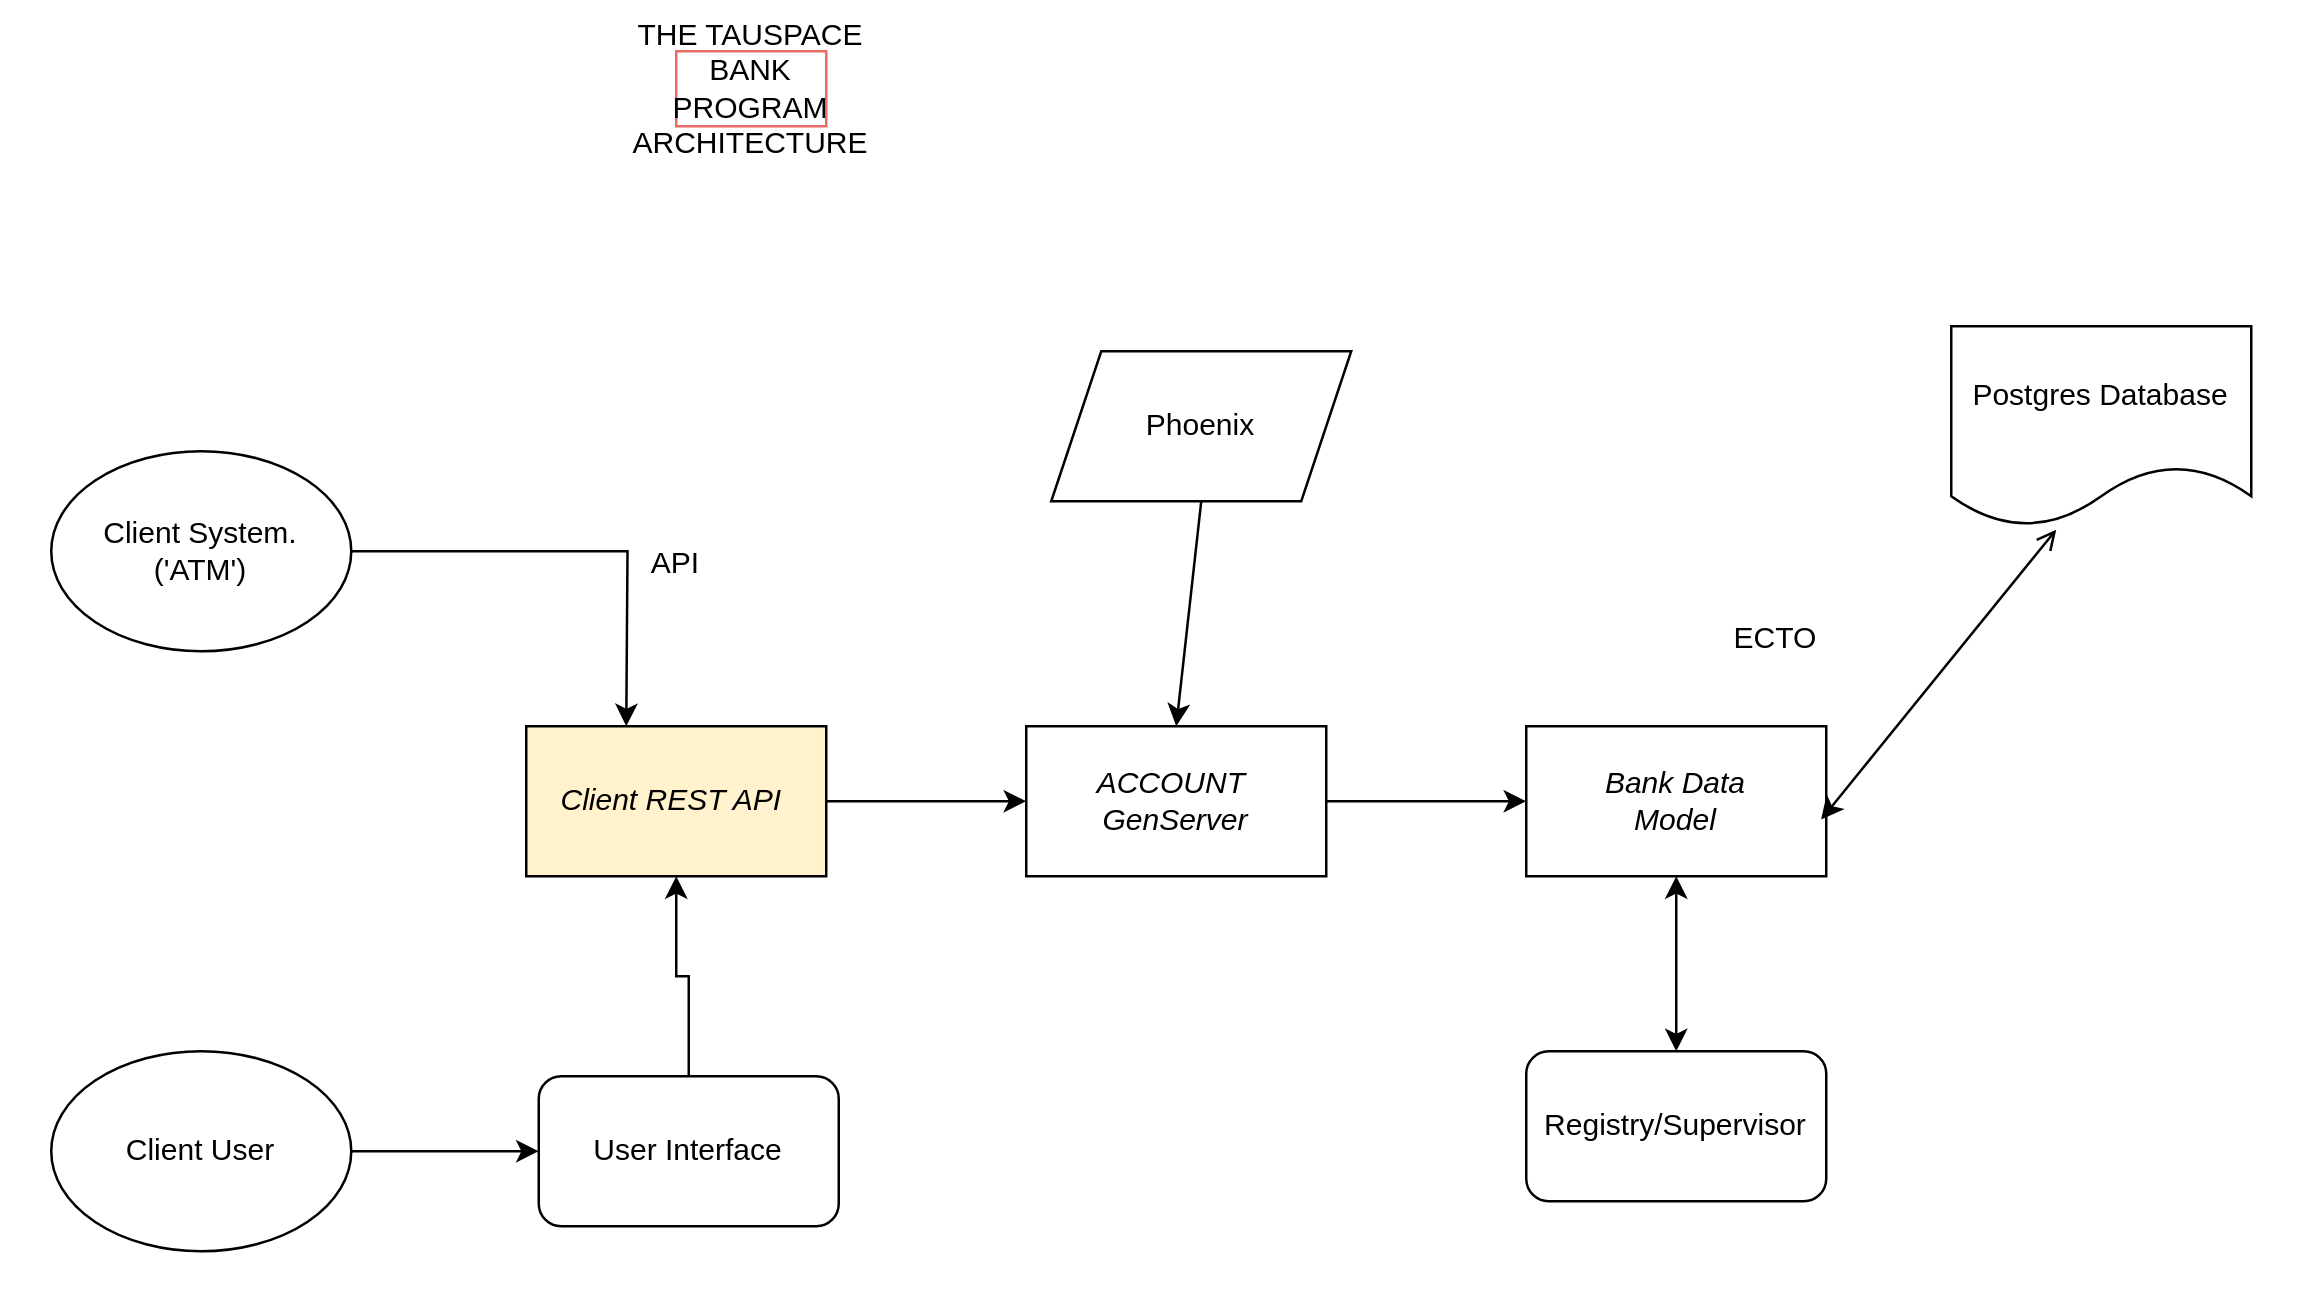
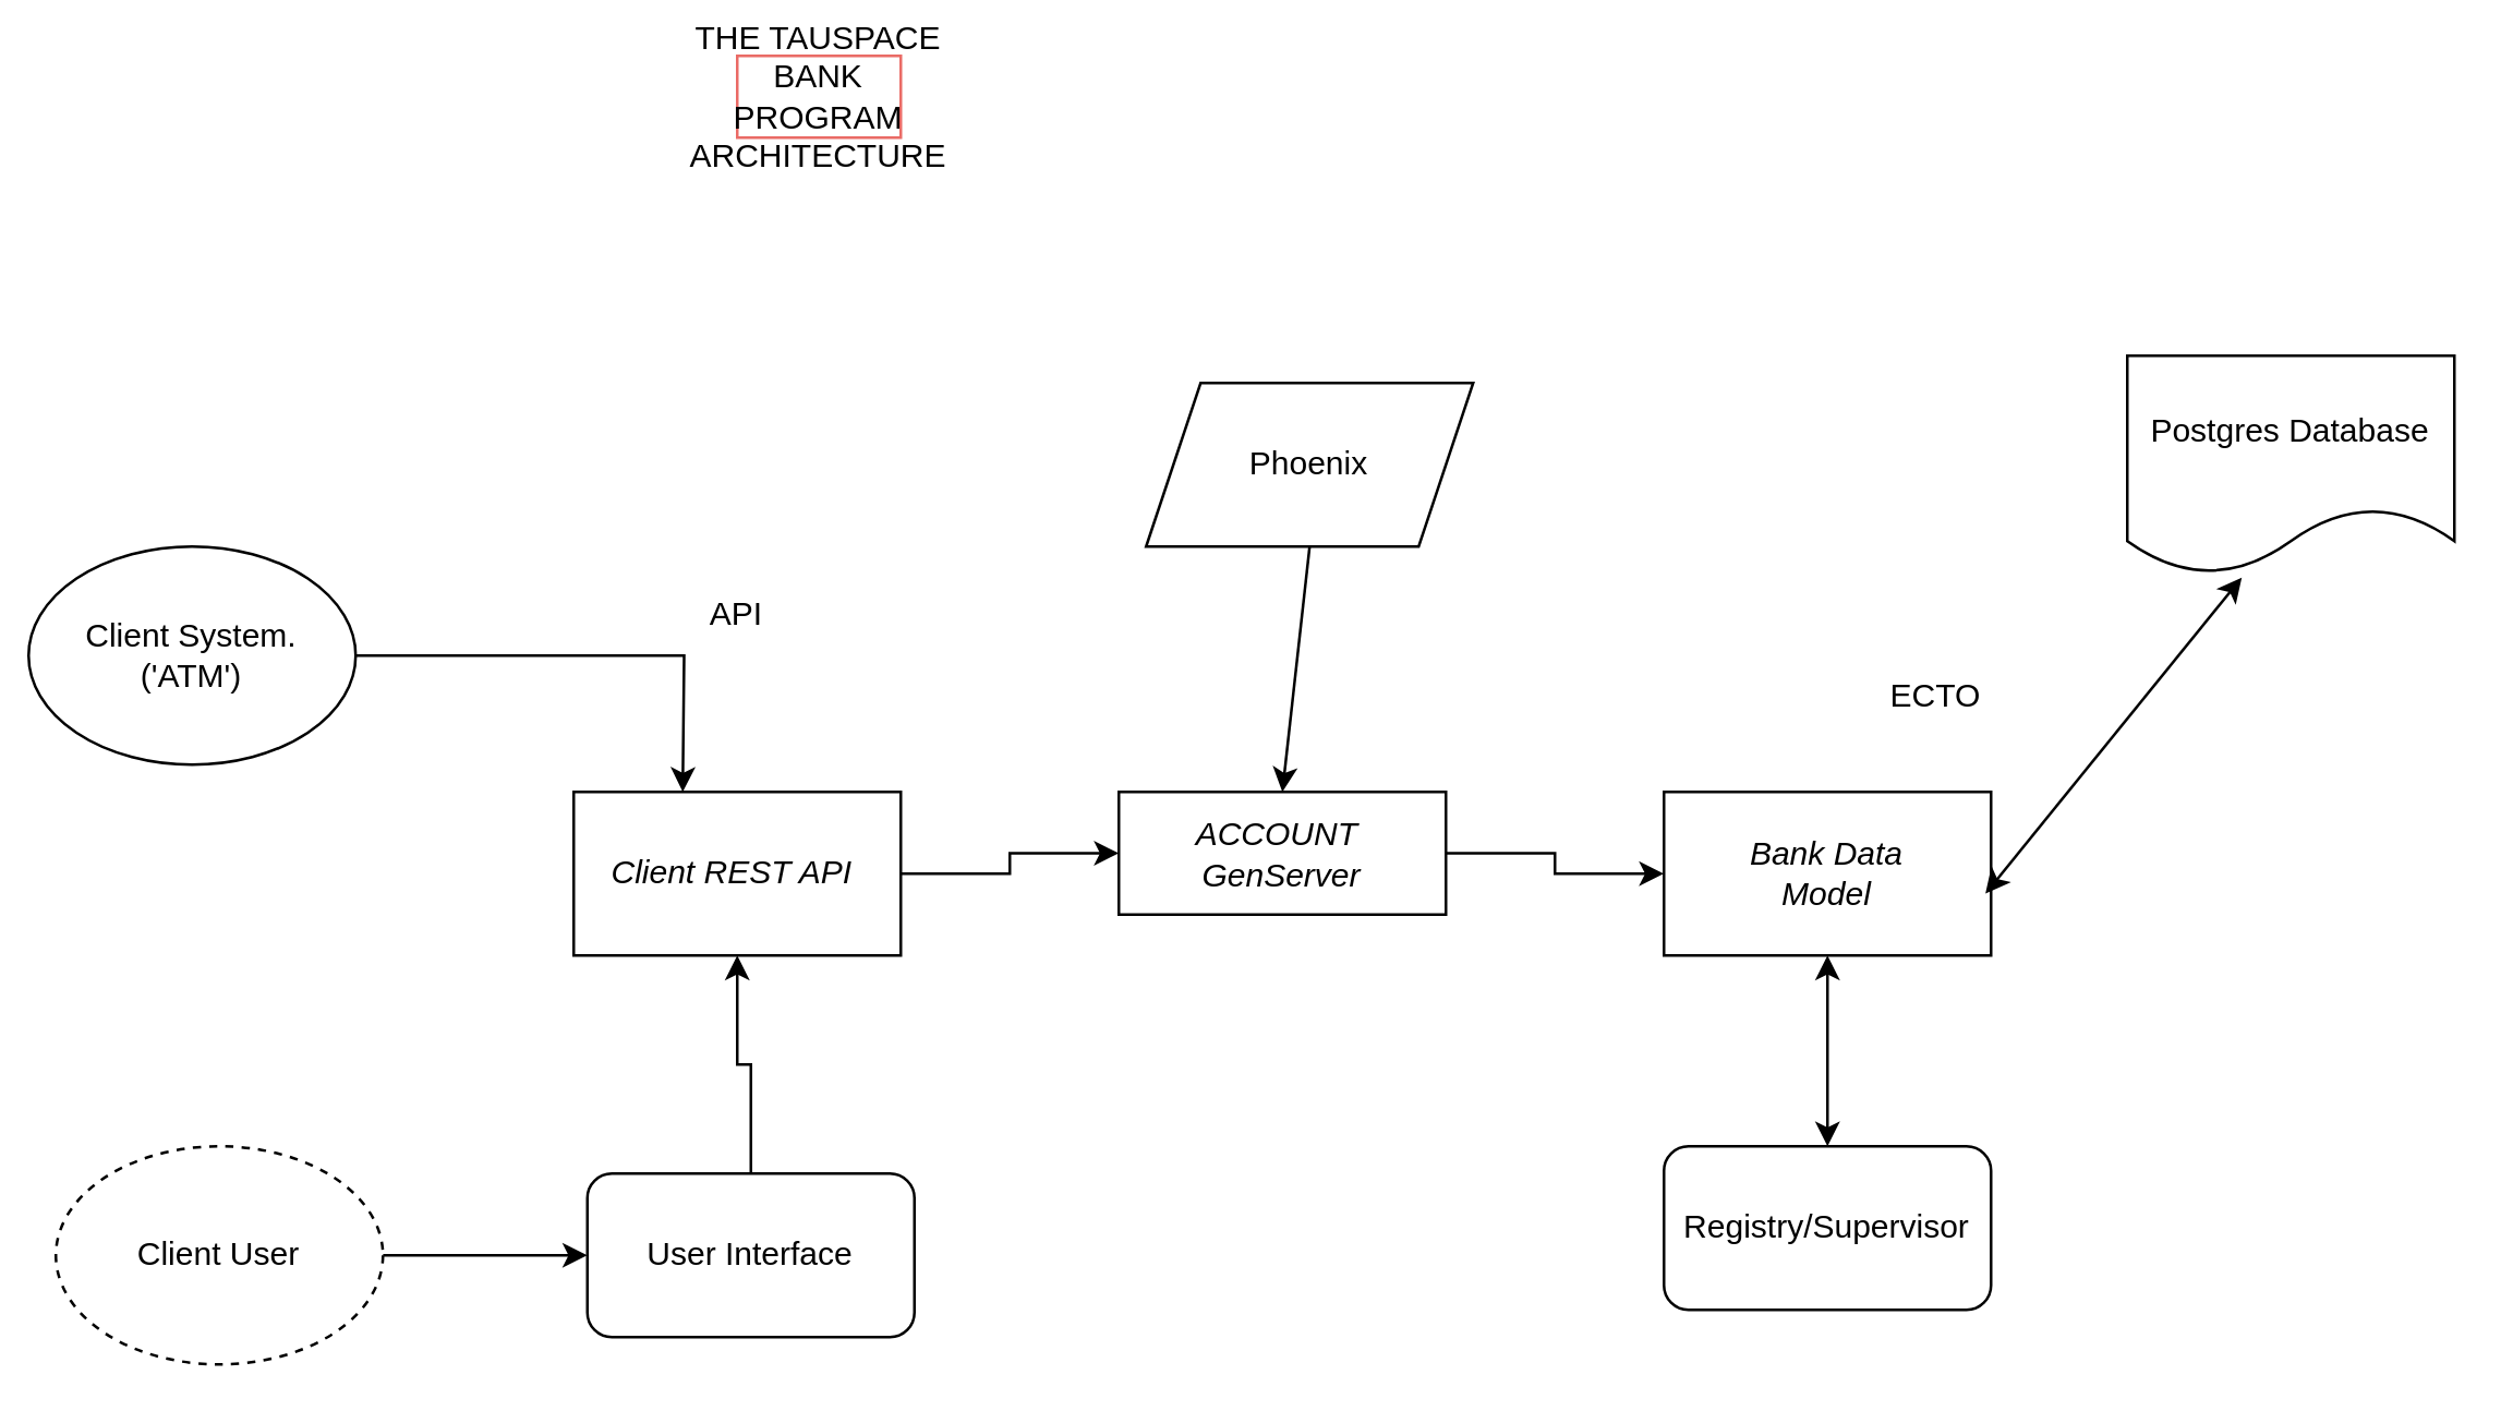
- <mxCell id="17" value="" style="endArrow=open;startArrow=classic;html=1;rounded=0;exitX=0.983;exitY=0.622;exitDx=0;exitDy=0;exitPerimeter=0;entryX=0.35;entryY=1.017;entryDx=0;entryDy=0;entryPerimeter=0;" edge="1" parent="1" source="9" target="14"><mxGeometry width="50" height="50" relative="1" as="geometry"><mxPoint x="780" y="310" as="sourcePoint" /><mxPoint x="830" y="260" as="targetPoint" /></mxGeometry></mxCell>
+ <mxCell id="17" value="" style="endArrow=classic;startArrow=classic;html=1;rounded=0;exitX=0.983;exitY=0.622;exitDx=0;exitDy=0;exitPerimeter=0;entryX=0.35;entryY=1.017;entryDx=0;entryDy=0;entryPerimeter=0;" edge="1" parent="1" source="9" target="14"><mxGeometry width="50" height="50" relative="1" as="geometry"><mxPoint x="780" y="310" as="sourcePoint" /><mxPoint x="830" y="260" as="targetPoint" /></mxGeometry></mxCell>
- <mxCell id="4" value="Client System.&lt;br&gt;('ATM')" style="ellipse;whiteSpace=wrap;html=1;" vertex="1" parent="1"><mxGeometry x="20" y="180" width="120" height="80" as="geometry" /></mxCell>
+ <mxCell id="4" value="Client System.&lt;br&gt;('ATM')" style="ellipse;whiteSpace=wrap;html=1;" vertex="1" parent="1"><mxGeometry x="10" y="200" width="120" height="80" as="geometry" /></mxCell>
- <mxCell id="6" value="&lt;i&gt;Client REST API&amp;nbsp;&lt;/i&gt;" style="rounded=0;whiteSpace=wrap;html=1;fillColor=#fff2cc;" vertex="1" parent="1"><mxGeometry x="210" y="290" width="120" height="60" as="geometry" /></mxCell>
+ <mxCell id="6" value="&lt;i&gt;Client REST API&amp;nbsp;&lt;/i&gt;" style="rounded=0;whiteSpace=wrap;html=1;" vertex="1" parent="1"><mxGeometry x="210" y="290" width="120" height="60" as="geometry" /></mxCell>
- <mxCell id="8" value="&lt;i&gt;ACCOUNT&amp;nbsp;&lt;br&gt;GenServer&lt;br&gt;&lt;/i&gt;" style="rounded=0;whiteSpace=wrap;html=1;" vertex="1" parent="1"><mxGeometry x="410" y="290" width="120" height="60" as="geometry" /></mxCell>
+ <mxCell id="8" value="&lt;i&gt;ACCOUNT&amp;nbsp;&lt;br&gt;GenServer&lt;br&gt;&lt;/i&gt;" style="rounded=0;whiteSpace=wrap;html=1;" vertex="1" parent="1"><mxGeometry x="410" y="290" width="120" height="45" as="geometry" /></mxCell>
- <mxCell id="11" value="Client User" style="ellipse;whiteSpace=wrap;html=1;" vertex="1" parent="1"><mxGeometry x="20" y="420" width="120" height="80" as="geometry" /></mxCell>
+ <mxCell id="11" value="Client User" style="ellipse;whiteSpace=wrap;html=1;dashed=1;" vertex="1" parent="1"><mxGeometry x="20" y="420" width="120" height="80" as="geometry" /></mxCell>
